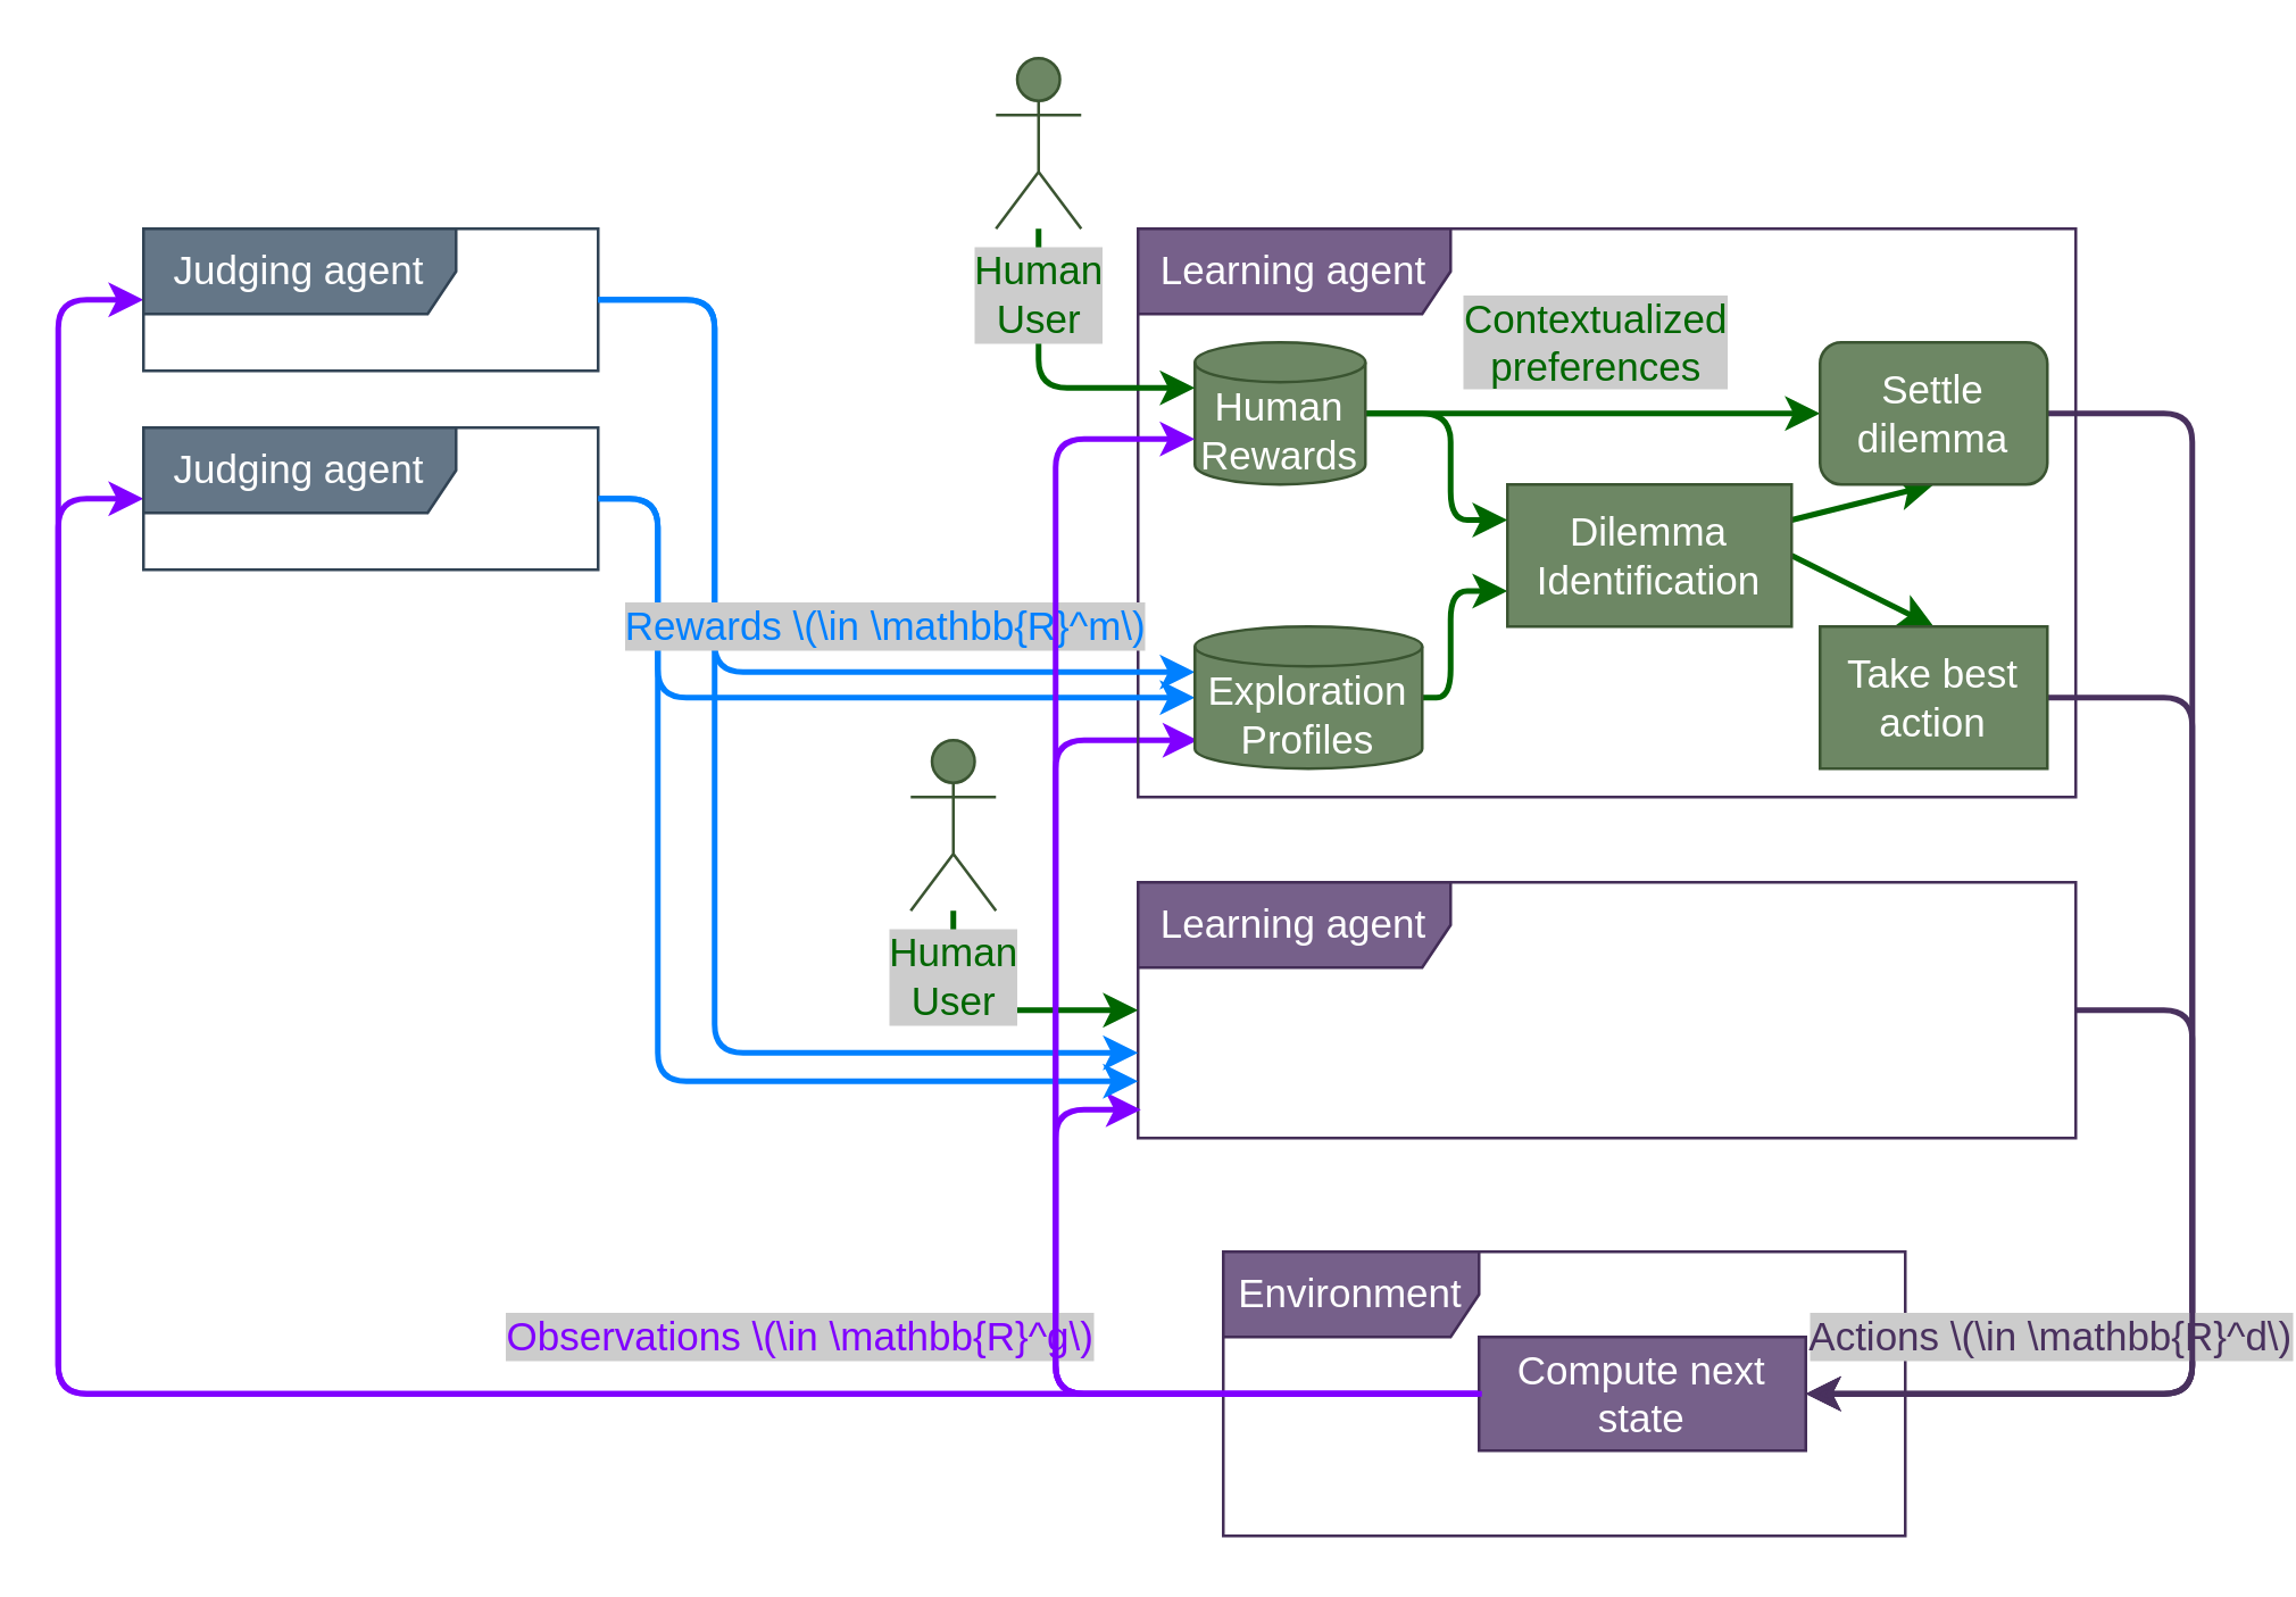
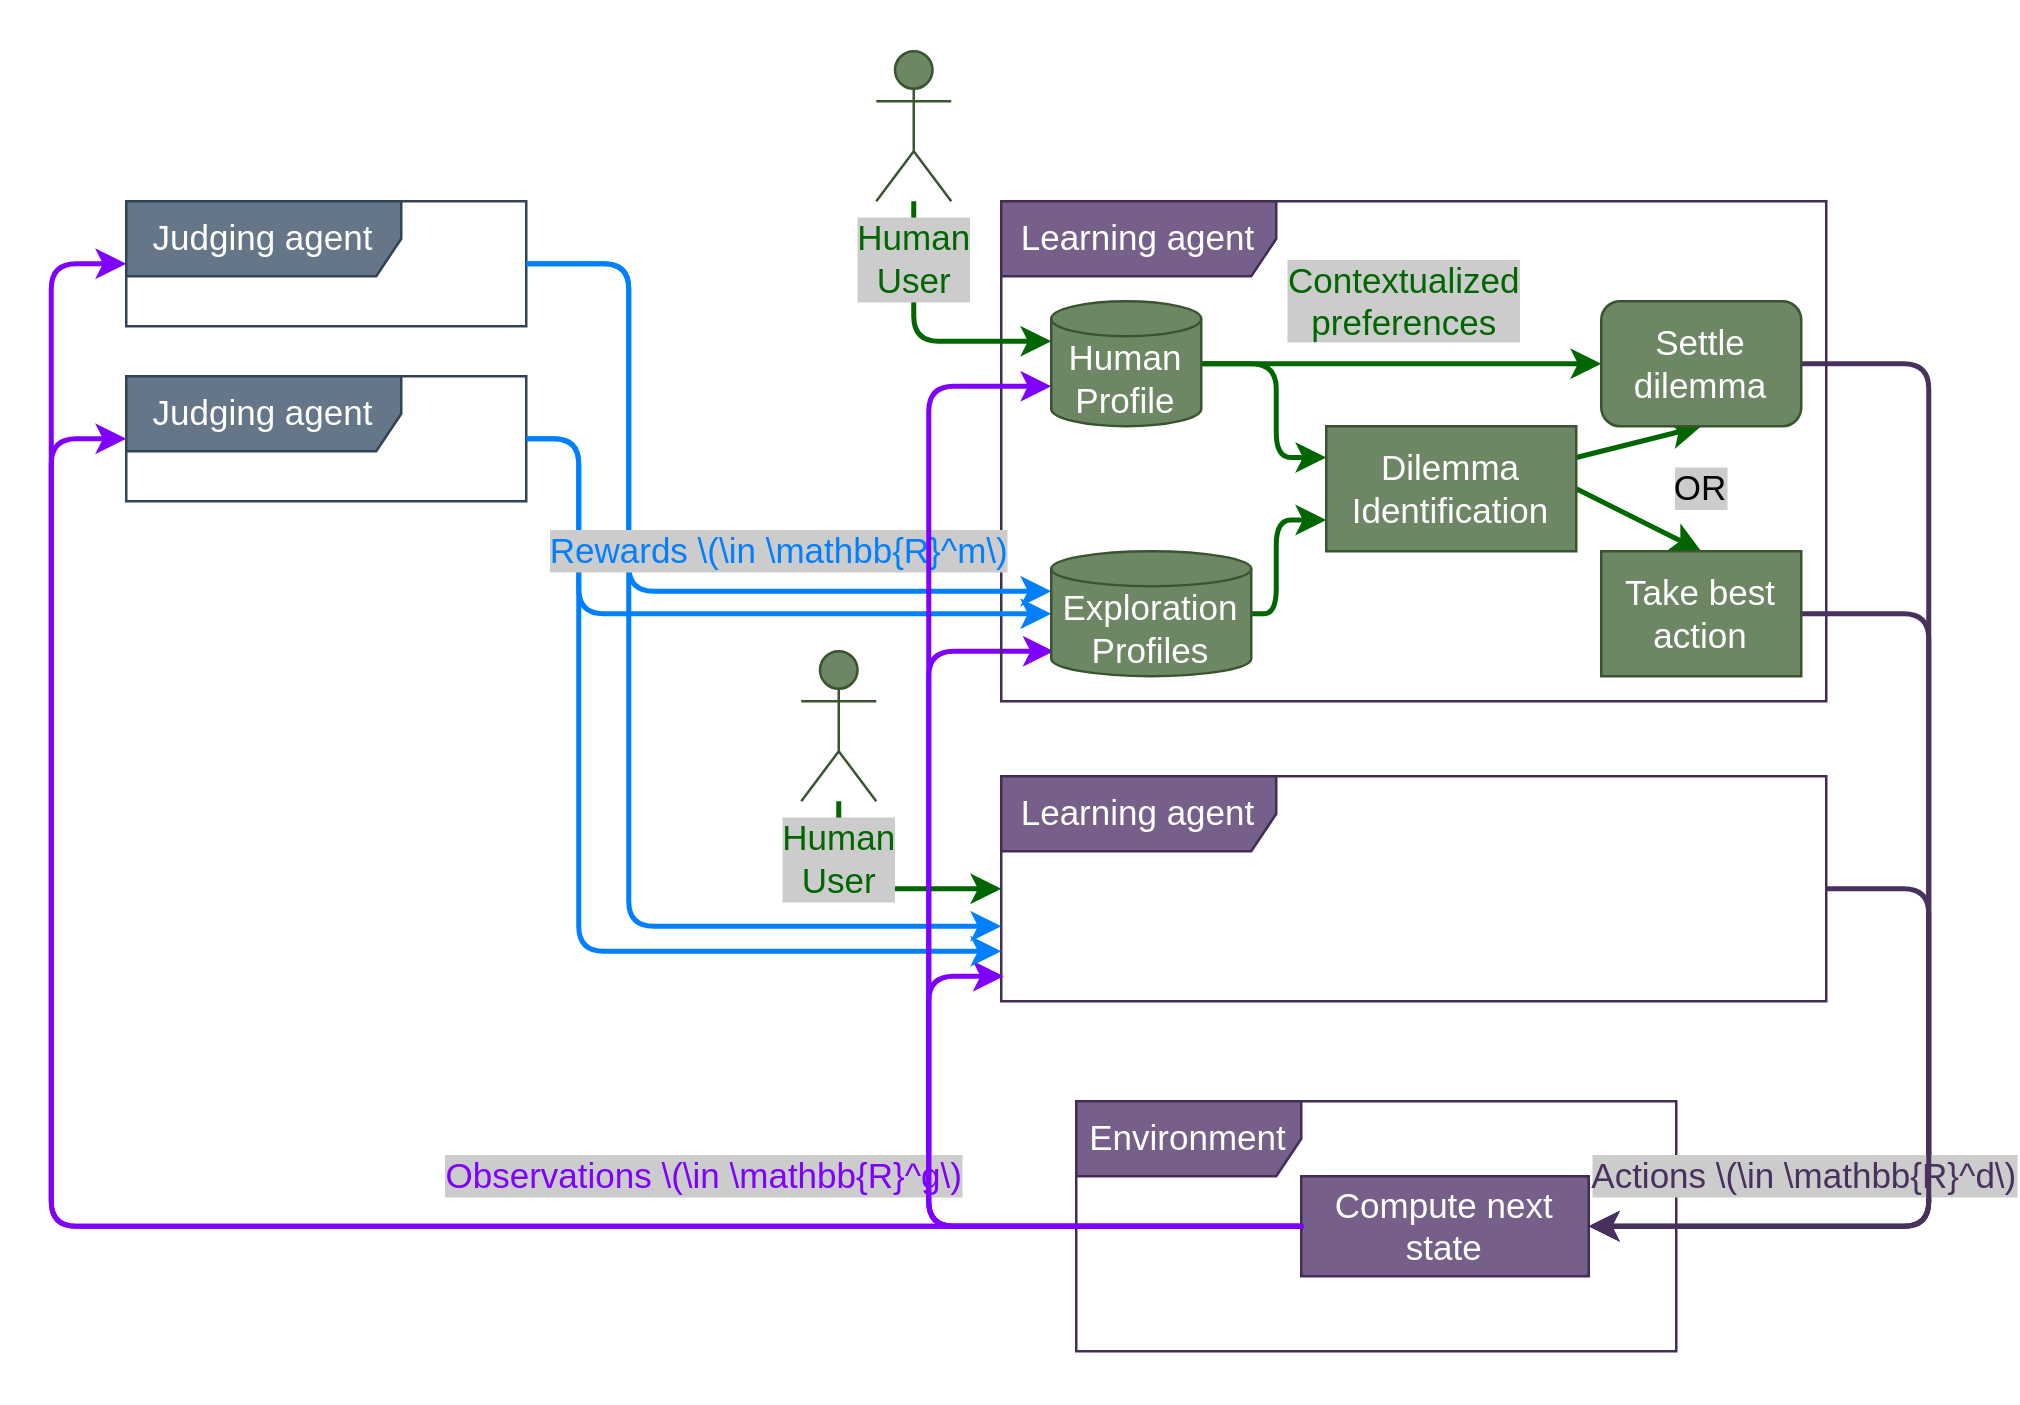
- <mxCell id="20" value="Human&lt;br&gt;Rewards" style="shape=cylinder3;whiteSpace=wrap;html=1;boundedLbl=1;backgroundOutline=1;size=7;fillColor=#6d8764;fontColor=#ffffff;strokeColor=#3A5431;rounded=0;fontSize=14;" vertex="1" parent="1"><mxGeometry x="420" y="120" width="60" height="50" as="geometry" /></mxCell>
+ <mxCell id="20" value="Human&lt;br&gt;Profile" style="shape=cylinder3;whiteSpace=wrap;html=1;boundedLbl=1;backgroundOutline=1;size=7;fillColor=#6d8764;fontColor=#ffffff;strokeColor=#3A5431;rounded=0;fontSize=14;" vertex="1" parent="1"><mxGeometry x="420" y="120" width="60" height="50" as="geometry" /></mxCell>
+ <mxCell id="33" value="OR" style="text;html=1;strokeColor=none;fillColor=none;align=center;verticalAlign=middle;whiteSpace=wrap;rounded=0;labelBackgroundColor=#CCCCCC;fontSize=14;fontColor=#000000;" vertex="1" parent="1"><mxGeometry x="650" y="180" width="60" height="30" as="geometry" /></mxCell>
